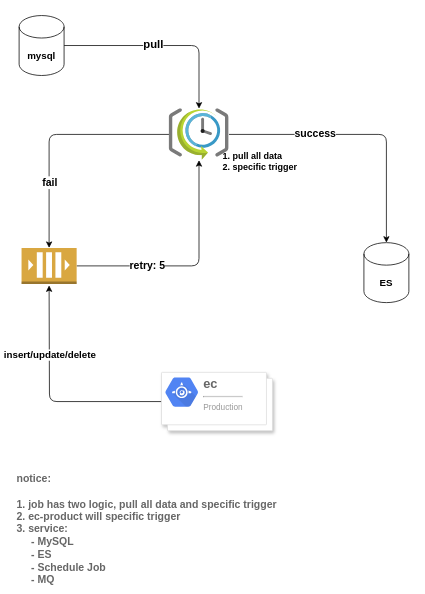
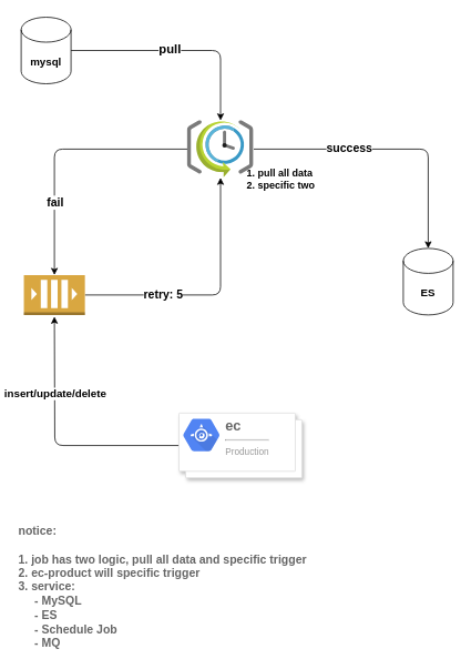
- <mxCell id="2" value="&lt;b&gt;1. pull all data&lt;br&gt;2. specific&amp;nbsp;trigger&lt;/b&gt;" style="text;html=1;align=left;verticalAlign=middle;resizable=0;points=[];autosize=1;" vertex="1" parent="1"><mxGeometry x="295" y="200" width="110" height="30" as="geometry" /></mxCell>
+ <mxCell id="2" value="&lt;b&gt;1. pull all data&lt;br&gt;2. specific&amp;nbsp;two&lt;/b&gt;" style="text;html=1;align=left;verticalAlign=middle;resizable=0;points=[];autosize=1;" vertex="1" parent="1"><mxGeometry x="295" y="200" width="110" height="30" as="geometry" /></mxCell>
- <mxCell id="9" value="&lt;b&gt;&lt;font style=&quot;font-size: 13px&quot;&gt;ES&lt;/font&gt;&lt;/b&gt;" style="shape=cylinder3;whiteSpace=wrap;html=1;boundedLbl=1;backgroundOutline=1;size=15;" vertex="1" parent="1"><mxGeometry x="485" y="323" width="60" height="80" as="geometry" /></mxCell>
+ <mxCell id="9" value="&lt;b&gt;&lt;font style=&quot;font-size: 13px&quot;&gt;ES&lt;/font&gt;&lt;/b&gt;" style="shape=cylinder3;whiteSpace=wrap;html=1;boundedLbl=1;backgroundOutline=1;size=15;" vertex="1" parent="1"><mxGeometry x="485" y="298" width="60" height="80" as="geometry" /></mxCell>
